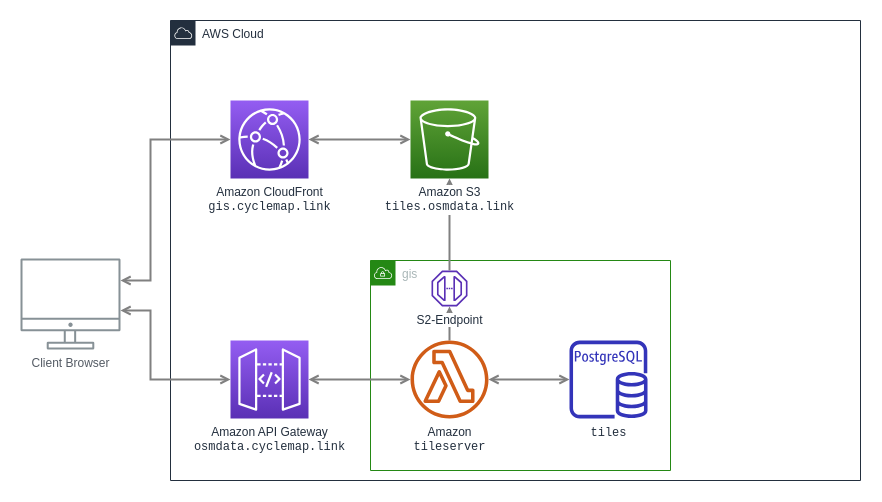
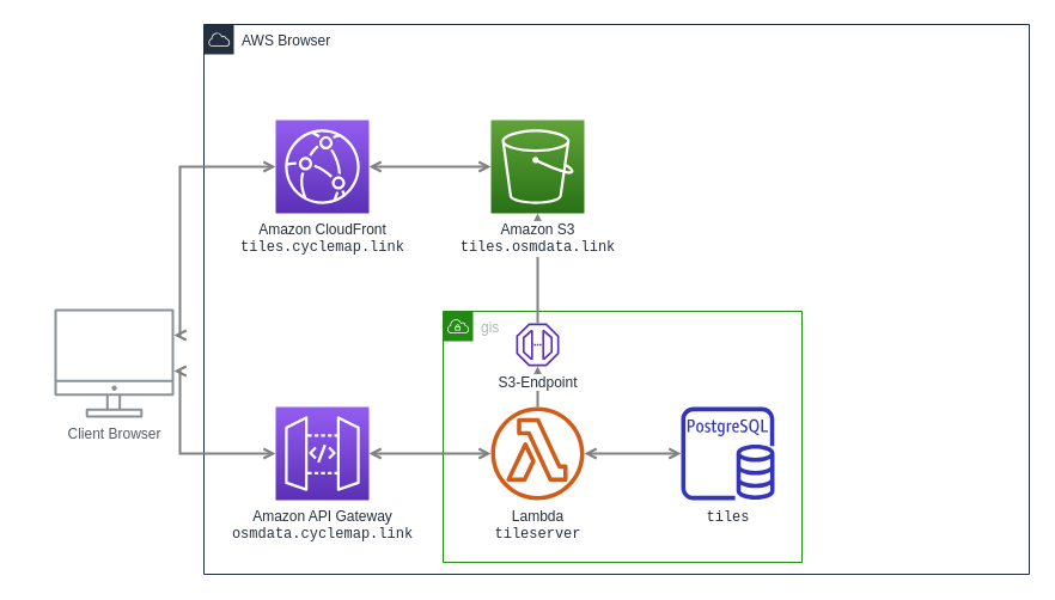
- <mxCell id="2" value="AWS Cloud" style="points=[[0,0],[0.25,0],[0.5,0],[0.75,0],[1,0],[1,0.25],[1,0.5],[1,0.75],[1,1],[0.75,1],[0.5,1],[0.25,1],[0,1],[0,0.75],[0,0.5],[0,0.25]];outlineConnect=0;gradientColor=none;html=1;whiteSpace=wrap;fontSize=12;fontStyle=0;shape=mxgraph.aws4.group;grIcon=mxgraph.aws4.group_aws_cloud;strokeColor=#232F3E;fillColor=none;verticalAlign=top;align=left;spacingLeft=30;fontColor=#232F3E;dashed=0;" vertex="1" parent="1"><mxGeometry x="170" y="20" width="690" height="460" as="geometry" /></mxCell>
+ <mxCell id="2" value="AWS Browser" style="points=[[0,0],[0.25,0],[0.5,0],[0.75,0],[1,0],[1,0.25],[1,0.5],[1,0.75],[1,1],[0.75,1],[0.5,1],[0.25,1],[0,1],[0,0.75],[0,0.5],[0,0.25]];outlineConnect=0;gradientColor=none;html=1;whiteSpace=wrap;fontSize=12;fontStyle=0;shape=mxgraph.aws4.group;grIcon=mxgraph.aws4.group_aws_cloud;strokeColor=#232F3E;fillColor=none;verticalAlign=top;align=left;spacingLeft=30;fontColor=#232F3E;dashed=0;" vertex="1" parent="1"><mxGeometry x="170" y="20" width="690" height="460" as="geometry" /></mxCell>
- <mxCell id="11" value="&lt;div&gt;Amazon CloudFront&lt;/div&gt;&lt;div&gt;&lt;font face=&quot;Courier New&quot;&gt;gis.cyclemap.link&lt;/font&gt;&lt;br&gt;&lt;/div&gt;" style="outlineConnect=0;fontColor=#232F3E;gradientColor=#945DF2;gradientDirection=north;fillColor=#5A30B5;strokeColor=#ffffff;dashed=0;verticalLabelPosition=bottom;verticalAlign=top;align=center;html=1;fontSize=12;fontStyle=0;aspect=fixed;shape=mxgraph.aws4.resourceIcon;resIcon=mxgraph.aws4.cloudfront;labelBackgroundColor=#ffffff;" vertex="1" parent="1"><mxGeometry x="230" y="100" width="78" height="78" as="geometry" /></mxCell>
+ <mxCell id="11" value="&lt;div&gt;Amazon CloudFront&lt;/div&gt;&lt;div&gt;&lt;font face=&quot;Courier New&quot;&gt;tiles.cyclemap.link&lt;/font&gt;&lt;br&gt;&lt;/div&gt;" style="outlineConnect=0;fontColor=#232F3E;gradientColor=#945DF2;gradientDirection=north;fillColor=#5A30B5;strokeColor=#ffffff;dashed=0;verticalLabelPosition=bottom;verticalAlign=top;align=center;html=1;fontSize=12;fontStyle=0;aspect=fixed;shape=mxgraph.aws4.resourceIcon;resIcon=mxgraph.aws4.cloudfront;labelBackgroundColor=#ffffff;" vertex="1" parent="1"><mxGeometry x="230" y="100" width="78" height="78" as="geometry" /></mxCell>
- <mxCell id="7" value="Client Browser" style="outlineConnect=0;gradientColor=none;fontColor=#545B64;strokeColor=none;fillColor=#879196;dashed=0;verticalLabelPosition=bottom;verticalAlign=top;align=center;html=1;fontSize=12;fontStyle=0;aspect=fixed;shape=mxgraph.aws4.illustration_desktop;pointerEvents=1;labelBackgroundColor=#ffffff;" parent="1" vertex="1"><mxGeometry x="20" y="258" width="100" height="91" as="geometry" /></mxCell>
+ <mxCell id="7" value="Client Browser" style="outlineConnect=0;gradientColor=none;fontColor=#545B64;strokeColor=none;fillColor=#879196;dashed=0;verticalLabelPosition=bottom;verticalAlign=top;align=center;html=1;fontSize=12;fontStyle=0;aspect=fixed;shape=mxgraph.aws4.illustration_desktop;pointerEvents=1;labelBackgroundColor=#ffffff;" parent="1" vertex="1"><mxGeometry x="45" y="258" width="100" height="91" as="geometry" /></mxCell>
- <mxCell id="15" value="S2-Endpoint" style="outlineConnect=0;fontColor=#232F3E;gradientColor=none;fillColor=#5A30B5;strokeColor=none;dashed=0;verticalLabelPosition=bottom;verticalAlign=top;align=center;html=1;fontSize=12;fontStyle=0;aspect=fixed;pointerEvents=1;shape=mxgraph.aws4.endpoint;labelBackgroundColor=#ffffff;" vertex="1" parent="1"><mxGeometry x="431" y="270" width="36" height="36" as="geometry" /></mxCell>
+ <mxCell id="15" value="S3-Endpoint" style="outlineConnect=0;fontColor=#232F3E;gradientColor=none;fillColor=#5A30B5;strokeColor=none;dashed=0;verticalLabelPosition=bottom;verticalAlign=top;align=center;html=1;fontSize=12;fontStyle=0;aspect=fixed;pointerEvents=1;shape=mxgraph.aws4.endpoint;labelBackgroundColor=#ffffff;" vertex="1" parent="1"><mxGeometry x="431" y="270" width="36" height="36" as="geometry" /></mxCell>
- <mxCell id="9" value="Amazon&lt;br&gt;&lt;font face=&quot;Courier New&quot;&gt;tileserver&lt;/font&gt;" style="outlineConnect=0;fontColor=#232F3E;gradientColor=none;fillColor=#D05C17;strokeColor=none;dashed=0;verticalLabelPosition=bottom;verticalAlign=top;align=center;html=1;fontSize=12;fontStyle=0;aspect=fixed;pointerEvents=1;shape=mxgraph.aws4.lambda_function;labelBackgroundColor=#ffffff;" parent="1" vertex="1"><mxGeometry x="410" y="340" width="78" height="78" as="geometry" /></mxCell>
+ <mxCell id="9" value="Lambda&lt;br&gt;&lt;font face=&quot;Courier New&quot;&gt;tileserver&lt;/font&gt;" style="outlineConnect=0;fontColor=#232F3E;gradientColor=none;fillColor=#D05C17;strokeColor=none;dashed=0;verticalLabelPosition=bottom;verticalAlign=top;align=center;html=1;fontSize=12;fontStyle=0;aspect=fixed;pointerEvents=1;shape=mxgraph.aws4.lambda_function;labelBackgroundColor=#ffffff;" parent="1" vertex="1"><mxGeometry x="410" y="340" width="78" height="78" as="geometry" /></mxCell>
